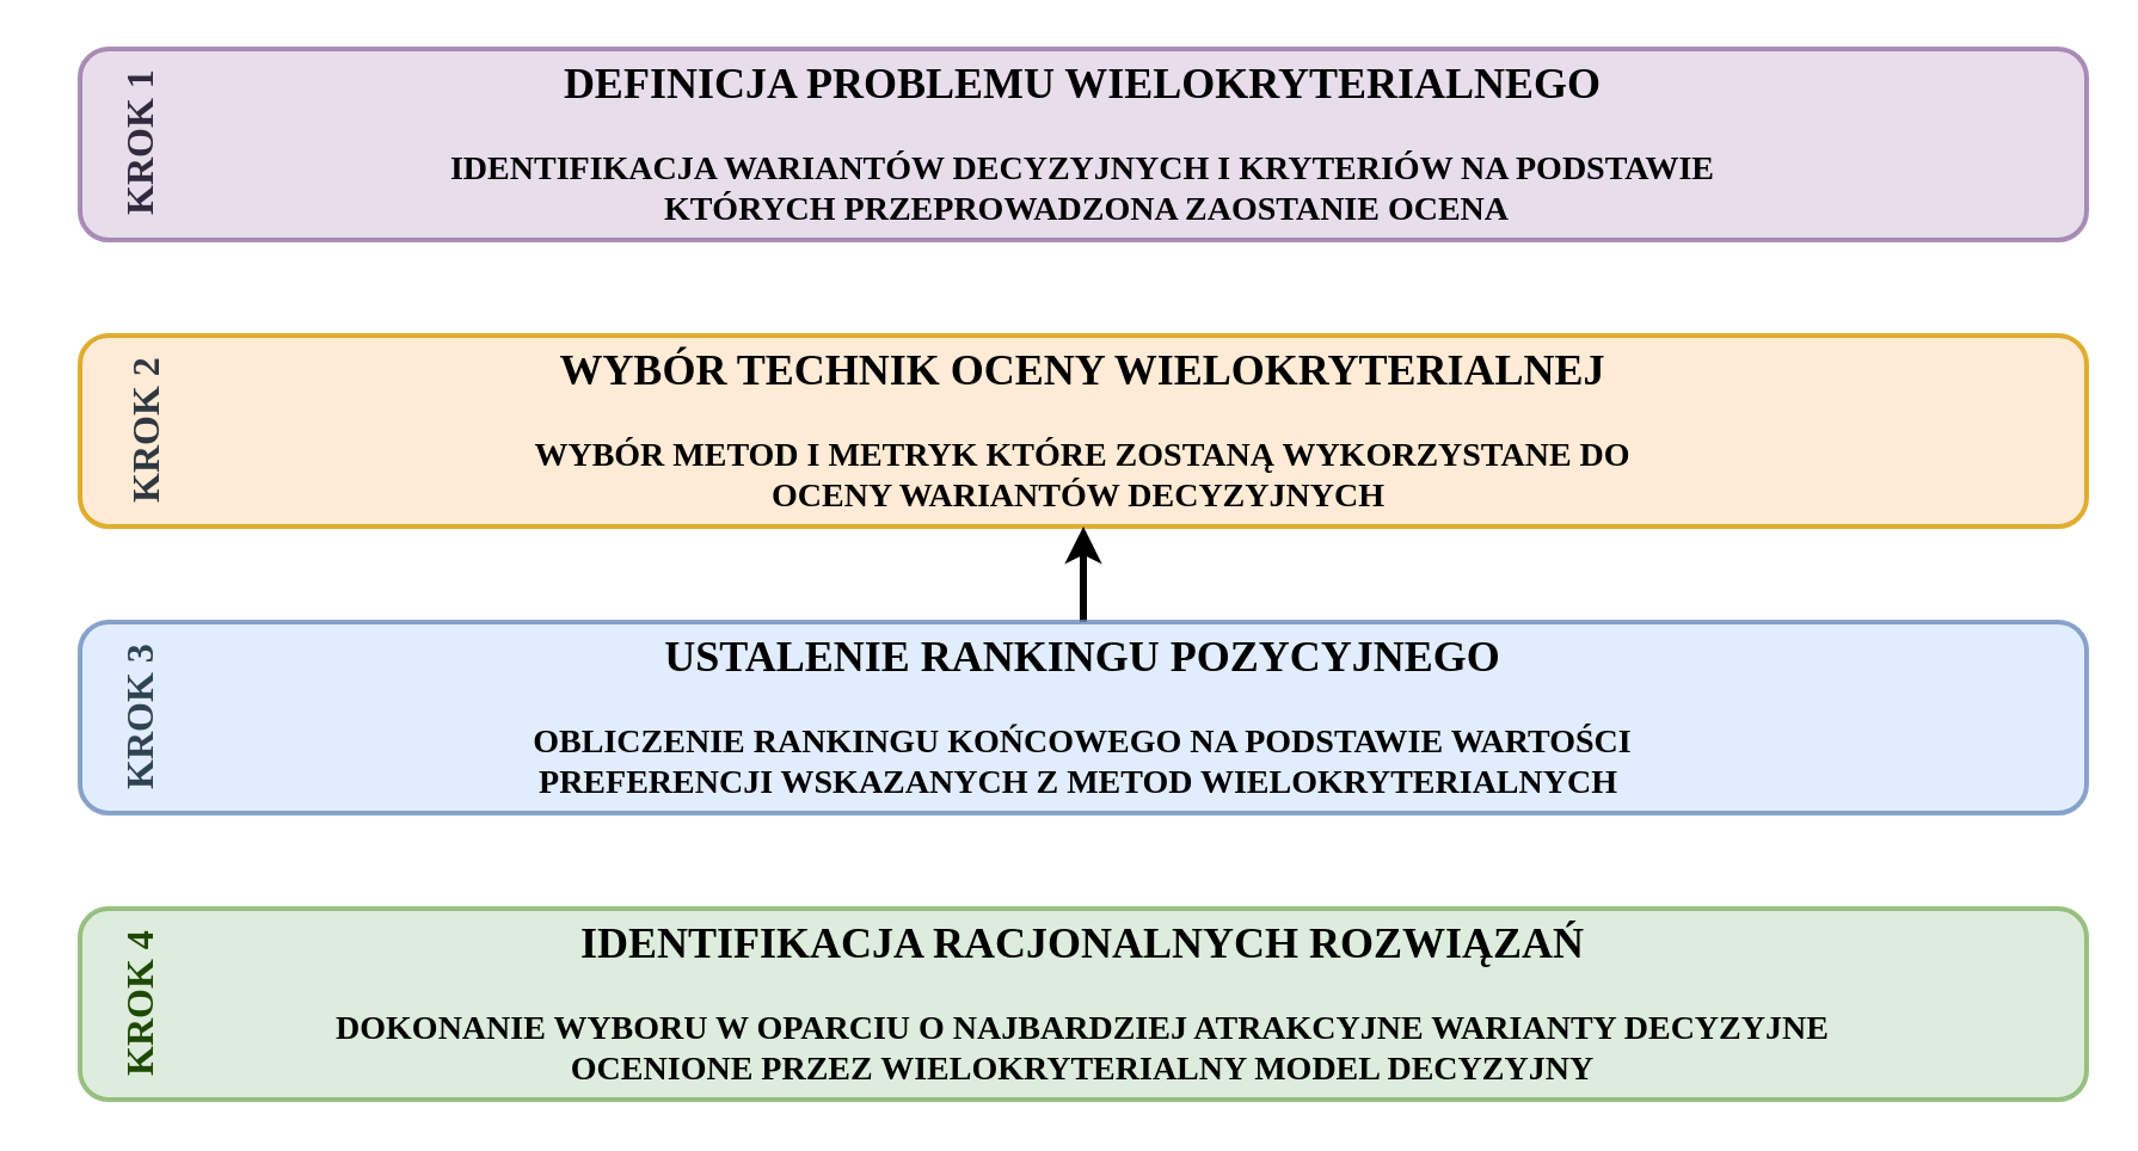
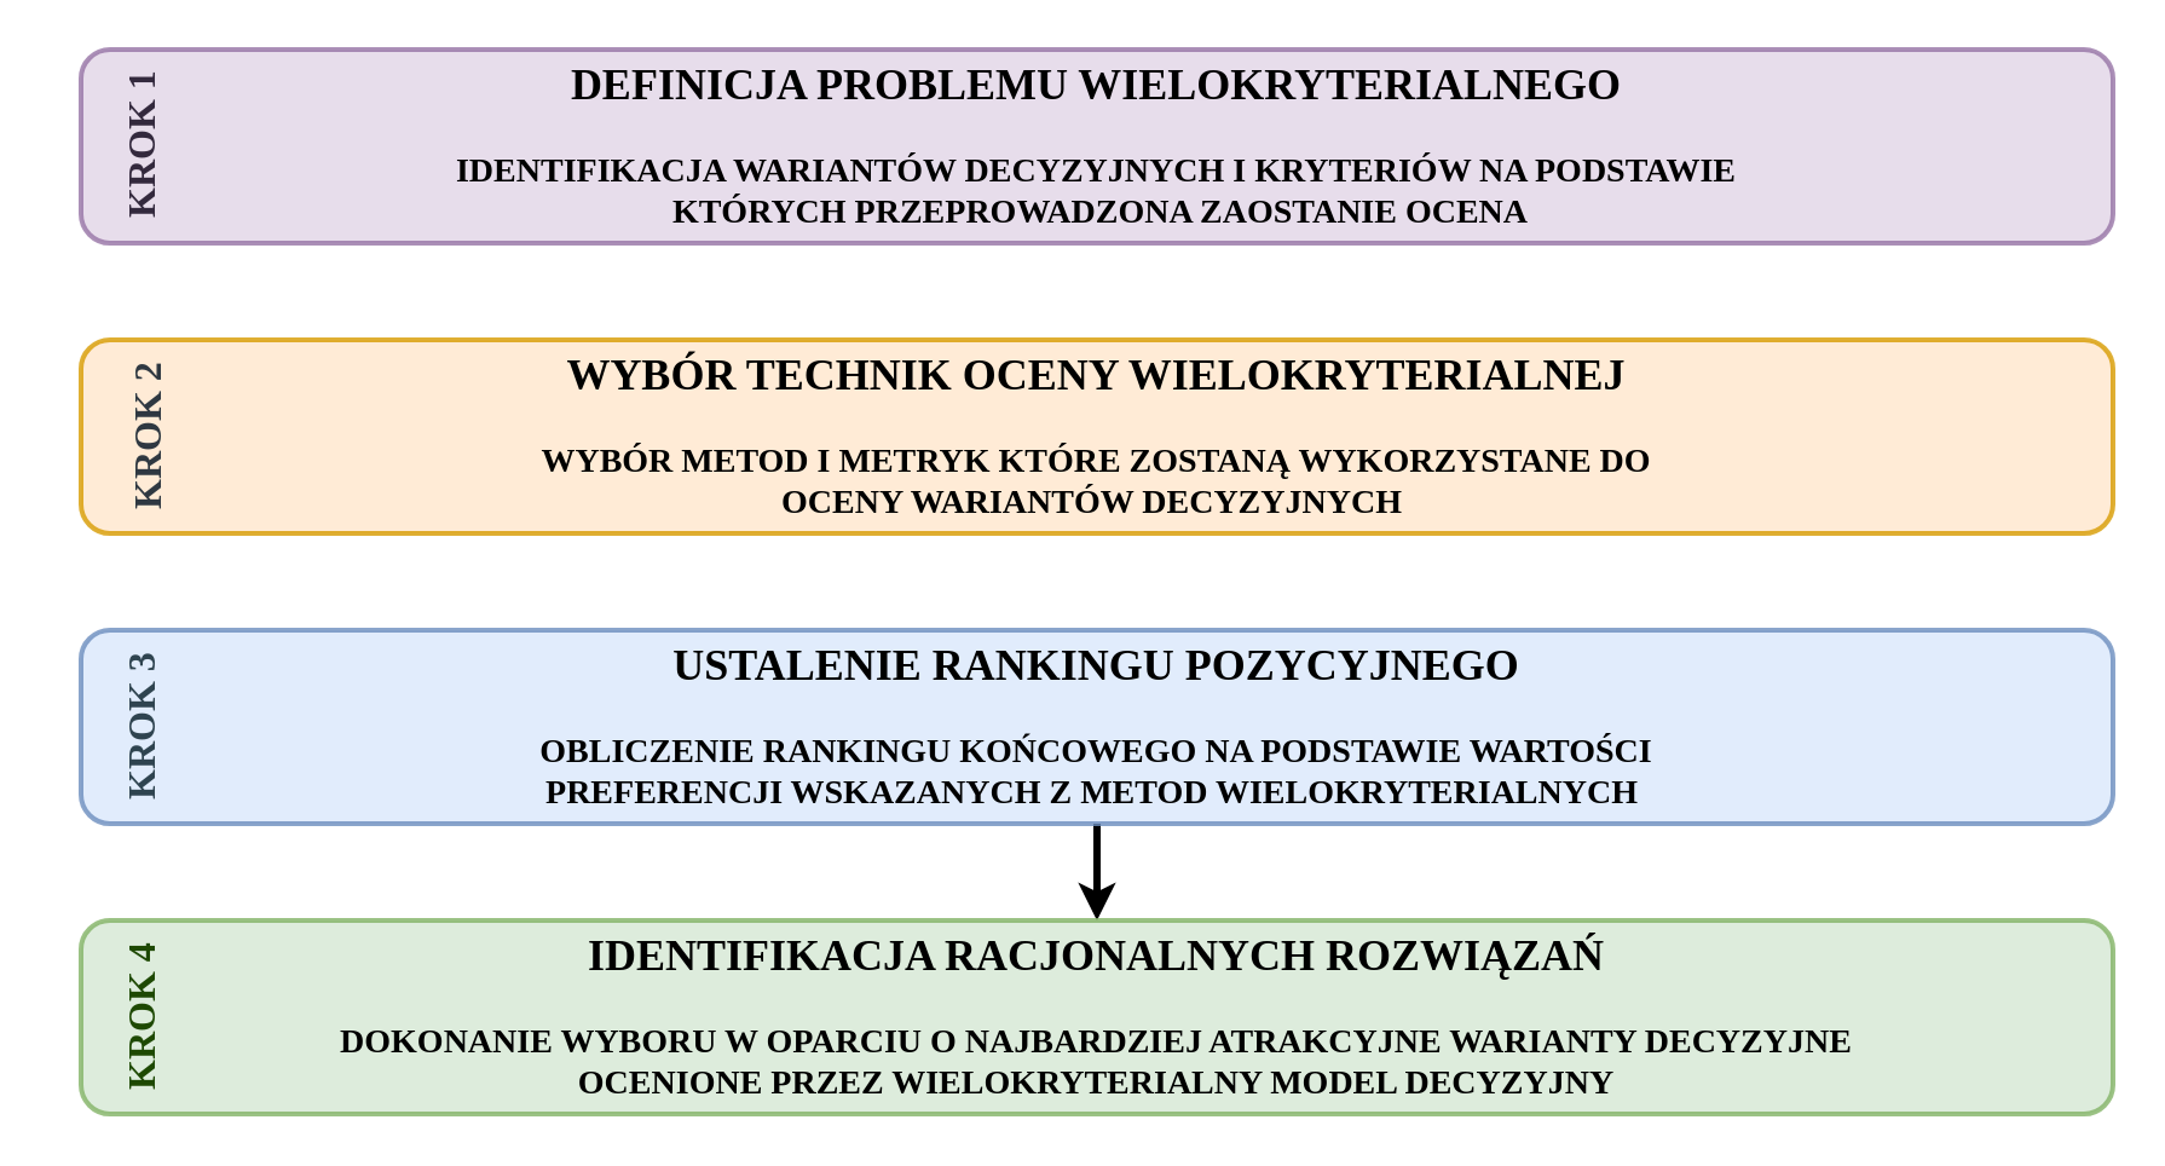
- <mxCell id="4" value="" style="edgeStyle=orthogonalEdgeStyle;rounded=0;orthogonalLoop=1;jettySize=auto;html=1;strokeWidth=3;fontSize=14;" parent="1" source="5" target="3" edge="1"><mxGeometry relative="1" as="geometry" /></mxCell>
+ <mxCell id="4" value="" style="edgeStyle=orthogonalEdgeStyle;rounded=0;orthogonalLoop=1;jettySize=auto;html=1;strokeWidth=3;fontSize=14;" parent="1" source="5" target="6" edge="1"><mxGeometry relative="1" as="geometry" /></mxCell>
